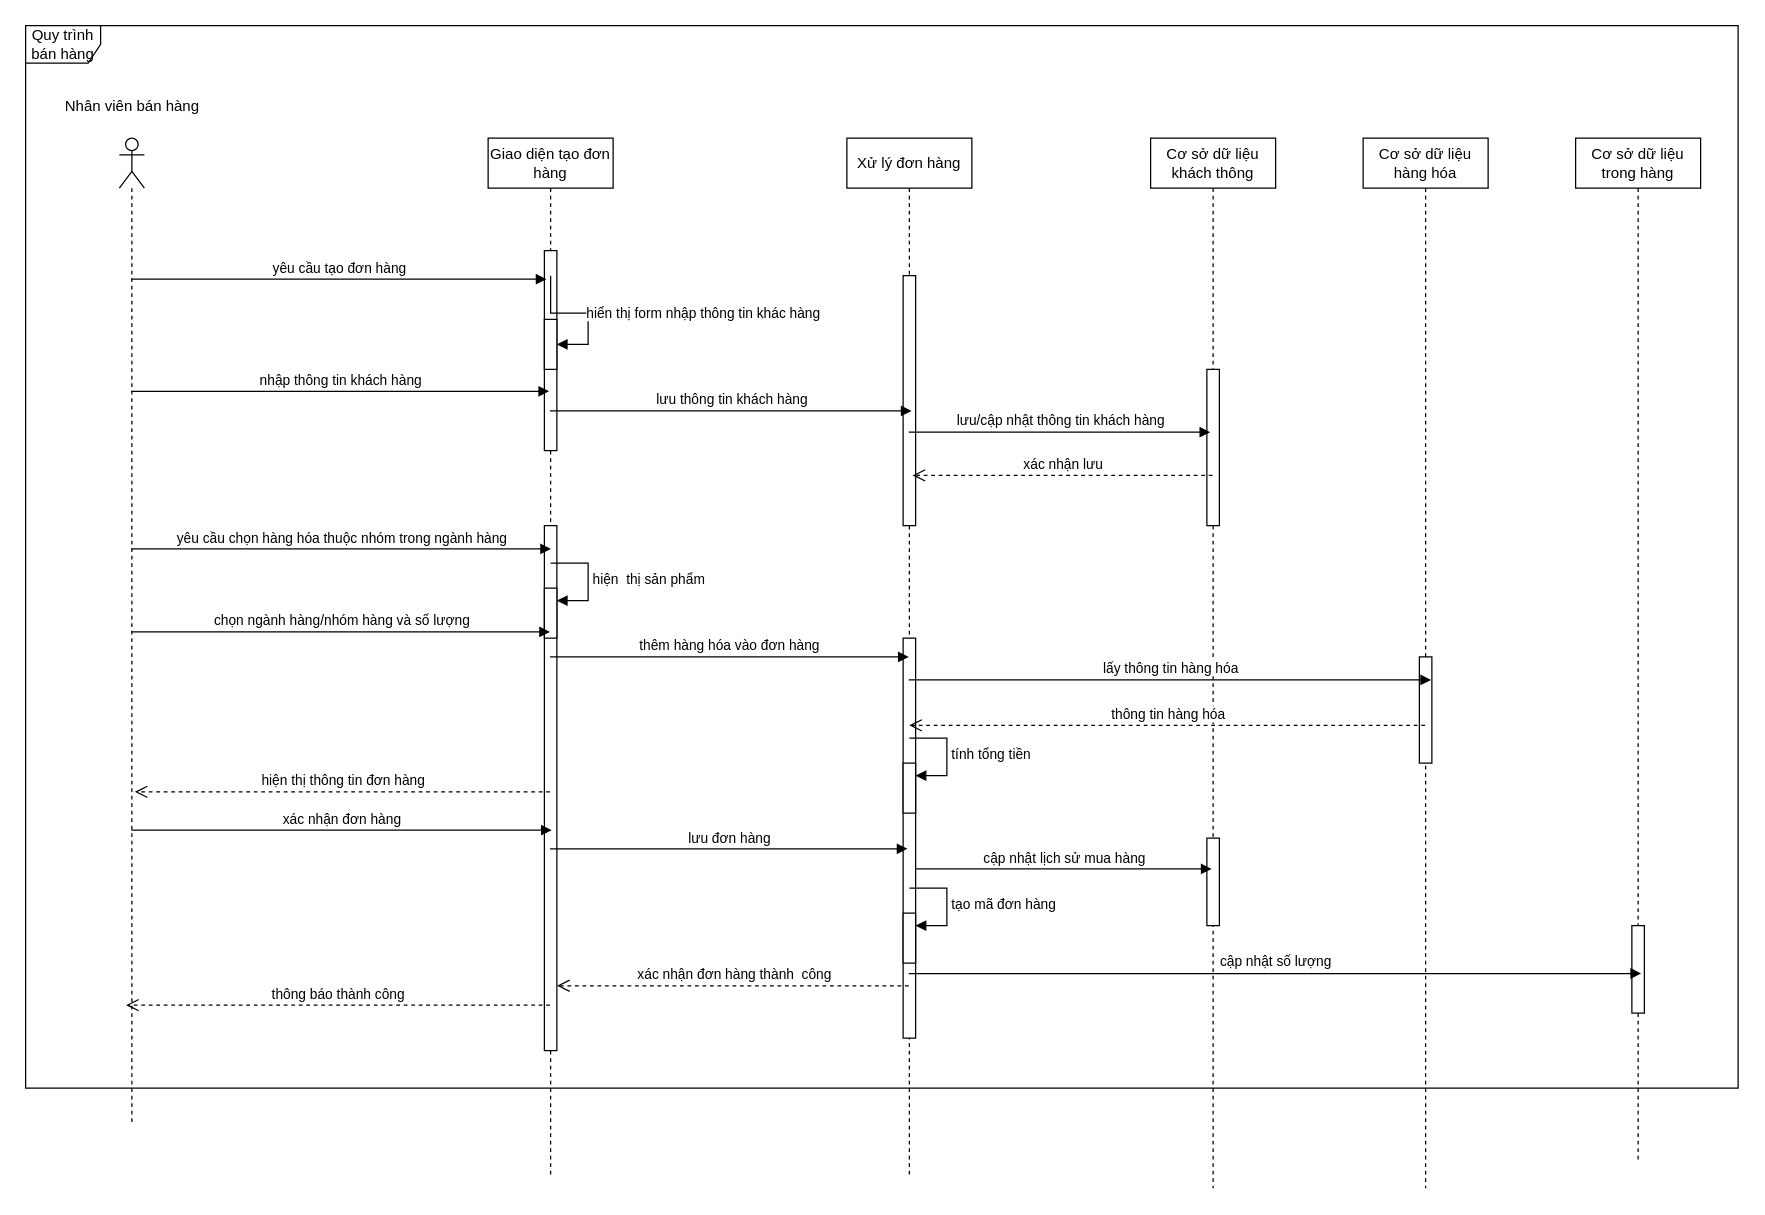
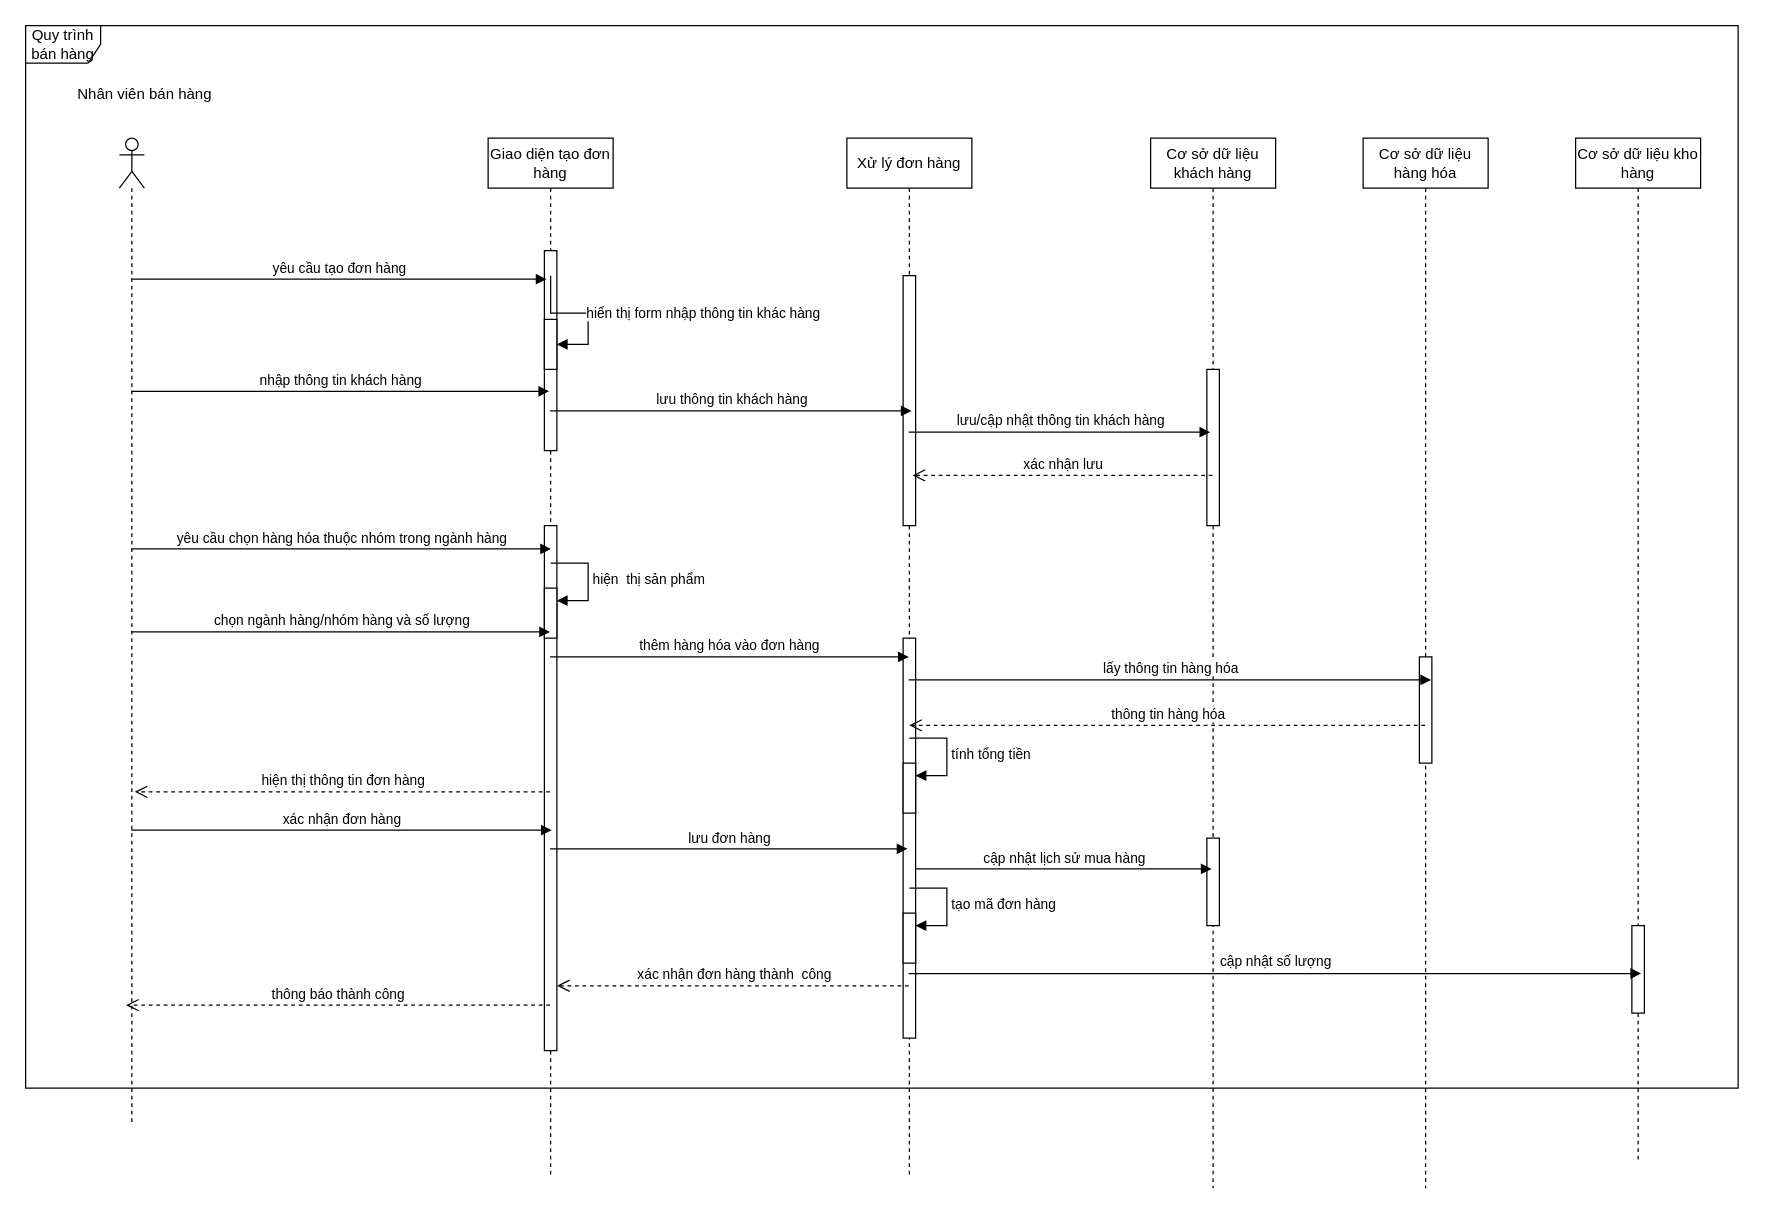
- <mxCell id="4" value="Nhân viên bán hàng" style="text;html=1;align=center;verticalAlign=middle;resizable=0;points=[];autosize=1;strokeColor=none;fillColor=none;" parent="1" vertex="1"><mxGeometry x="40" y="70" width="130" height="30" as="geometry" /></mxCell>
+ <mxCell id="4" value="Nhân viên bán hàng" style="text;html=1;align=center;verticalAlign=middle;resizable=0;points=[];autosize=1;strokeColor=none;fillColor=none;" parent="1" vertex="1"><mxGeometry x="50" y="60" width="130" height="30" as="geometry" /></mxCell>
- <mxCell id="19" value="Cơ sở dữ liệu khách thông" style="shape=umlLifeline;perimeter=lifelinePerimeter;whiteSpace=wrap;html=1;container=1;dropTarget=0;collapsible=0;recursiveResize=0;outlineConnect=0;portConstraint=eastwest;newEdgeStyle={&quot;curved&quot;:0,&quot;rounded&quot;:0};" parent="1" vertex="1"><mxGeometry x="920" y="110" width="100" height="840" as="geometry" /></mxCell>
+ <mxCell id="19" value="Cơ sở dữ liệu khách hàng" style="shape=umlLifeline;perimeter=lifelinePerimeter;whiteSpace=wrap;html=1;container=1;dropTarget=0;collapsible=0;recursiveResize=0;outlineConnect=0;portConstraint=eastwest;newEdgeStyle={&quot;curved&quot;:0,&quot;rounded&quot;:0};" parent="1" vertex="1"><mxGeometry x="920" y="110" width="100" height="840" as="geometry" /></mxCell>
- <mxCell id="40" value="Cơ sở dữ liệu trong hàng" style="shape=umlLifeline;perimeter=lifelinePerimeter;whiteSpace=wrap;html=1;container=1;dropTarget=0;collapsible=0;recursiveResize=0;outlineConnect=0;portConstraint=eastwest;newEdgeStyle={&quot;curved&quot;:0,&quot;rounded&quot;:0};size=40;" vertex="1" parent="1"><mxGeometry x="1260" y="110" width="100" height="820" as="geometry" /></mxCell>
+ <mxCell id="40" value="Cơ sở dữ liệu kho hàng" style="shape=umlLifeline;perimeter=lifelinePerimeter;whiteSpace=wrap;html=1;container=1;dropTarget=0;collapsible=0;recursiveResize=0;outlineConnect=0;portConstraint=eastwest;newEdgeStyle={&quot;curved&quot;:0,&quot;rounded&quot;:0};size=40;" vertex="1" parent="1"><mxGeometry x="1260" y="110" width="100" height="820" as="geometry" /></mxCell>
